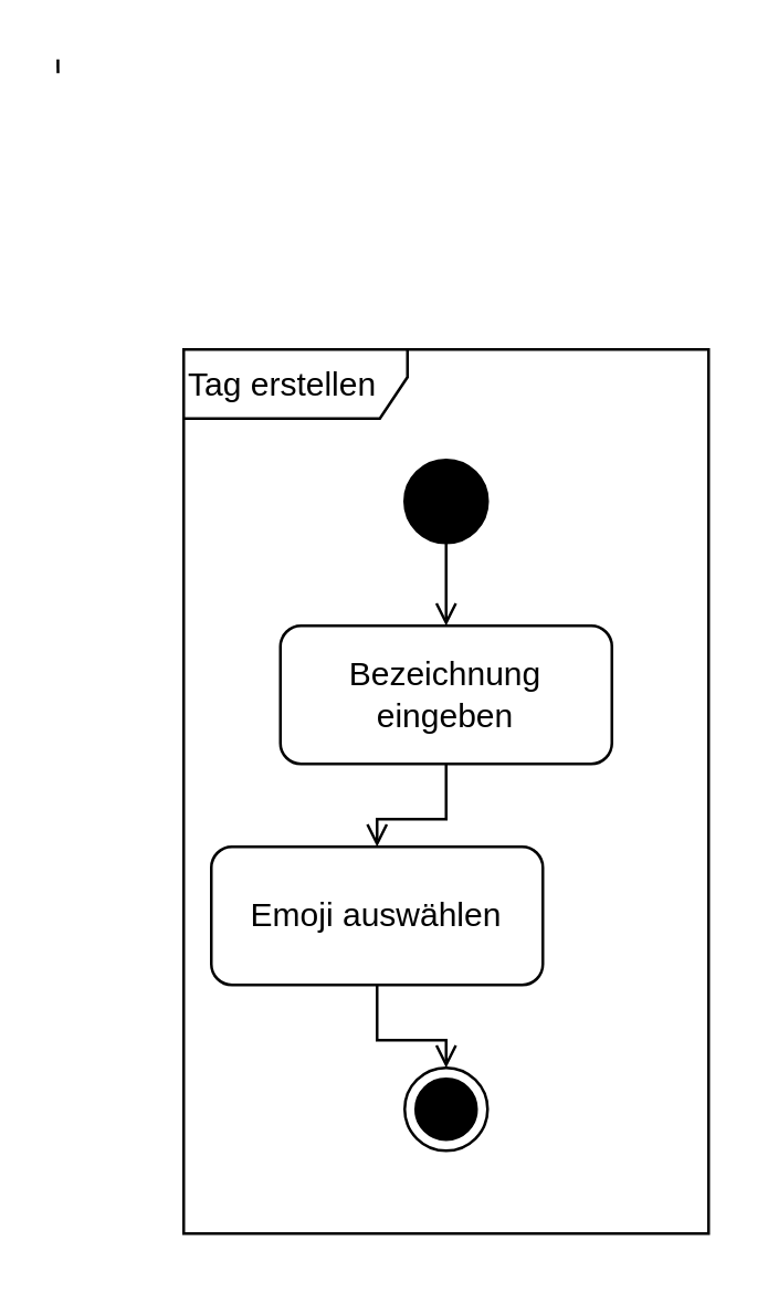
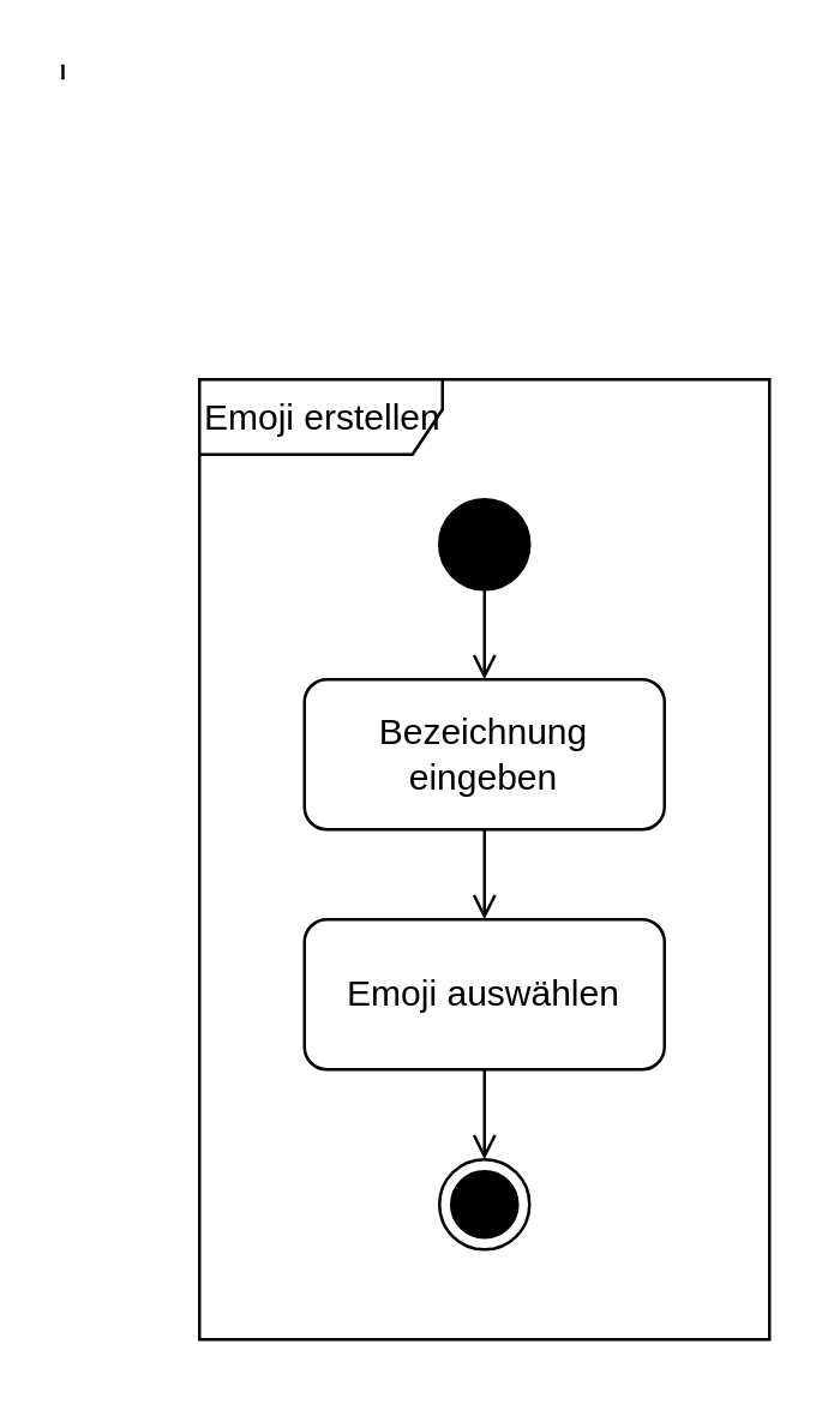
- <mxCell id="8" value="Tag erstellen" style="shape=umlFrame;whiteSpace=wrap;html=1;pointerEvents=0;width=81;height=25;align=left;" vertex="1" parent="1"><mxGeometry x="66" y="126" width="190" height="320" as="geometry" /></mxCell>
+ <mxCell id="8" value="Emoji erstellen" style="shape=umlFrame;whiteSpace=wrap;html=1;pointerEvents=0;width=81;height=25;align=left;" vertex="1" parent="1"><mxGeometry x="66" y="126" width="190" height="320" as="geometry" /></mxCell>
- <mxCell id="10" value="Emoji auswählen" style="rounded=1;whiteSpace=wrap;html=1;" vertex="1" parent="1"><mxGeometry x="76" y="306" width="120" height="50" as="geometry" /></mxCell>
+ <mxCell id="10" value="Emoji auswählen" style="rounded=1;whiteSpace=wrap;html=1;" vertex="1" parent="1"><mxGeometry x="101" y="306" width="120" height="50" as="geometry" /></mxCell>
